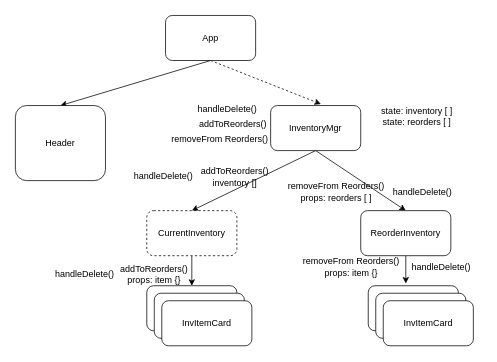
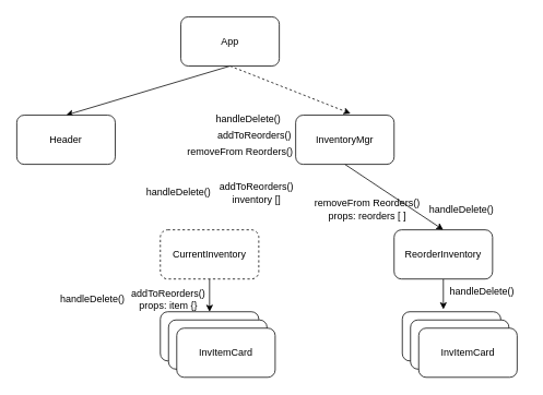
- <mxCell id="19" value="state: inventory [ ]&lt;br&gt;state: reorders [ ]" style="text;html=1;strokeColor=none;fillColor=none;align=center;verticalAlign=middle;whiteSpace=wrap;rounded=0;" vertex="1" parent="1"><mxGeometry x="480" y="140" width="150" height="30" as="geometry" /></mxCell>
- <mxCell id="5" value="Header" style="rounded=1;whiteSpace=wrap;html=1;" vertex="1" parent="1"><mxGeometry x="20" y="140" width="120" height="100" as="geometry" /></mxCell>
+ <mxCell id="5" value="Header" style="rounded=1;whiteSpace=wrap;html=1;" vertex="1" parent="1"><mxGeometry x="20" y="140" width="120" height="60" as="geometry" /></mxCell>
- <mxCell id="6" style="edgeStyle=none;html=1;exitX=0.5;exitY=1;exitDx=0;exitDy=0;entryX=0.5;entryY=0;entryDx=0;entryDy=0;" edge="1" parent="1" source="8" target="10"><mxGeometry relative="1" as="geometry" /></mxCell>
- <mxCell id="25" value="removeFrom Reorders()&lt;br&gt;props: item {}" style="text;html=1;strokeColor=none;fillColor=none;align=center;verticalAlign=middle;whiteSpace=wrap;rounded=0;" vertex="1" parent="1"><mxGeometry x="400" y="340" width="135" height="30" as="geometry" /></mxCell>
